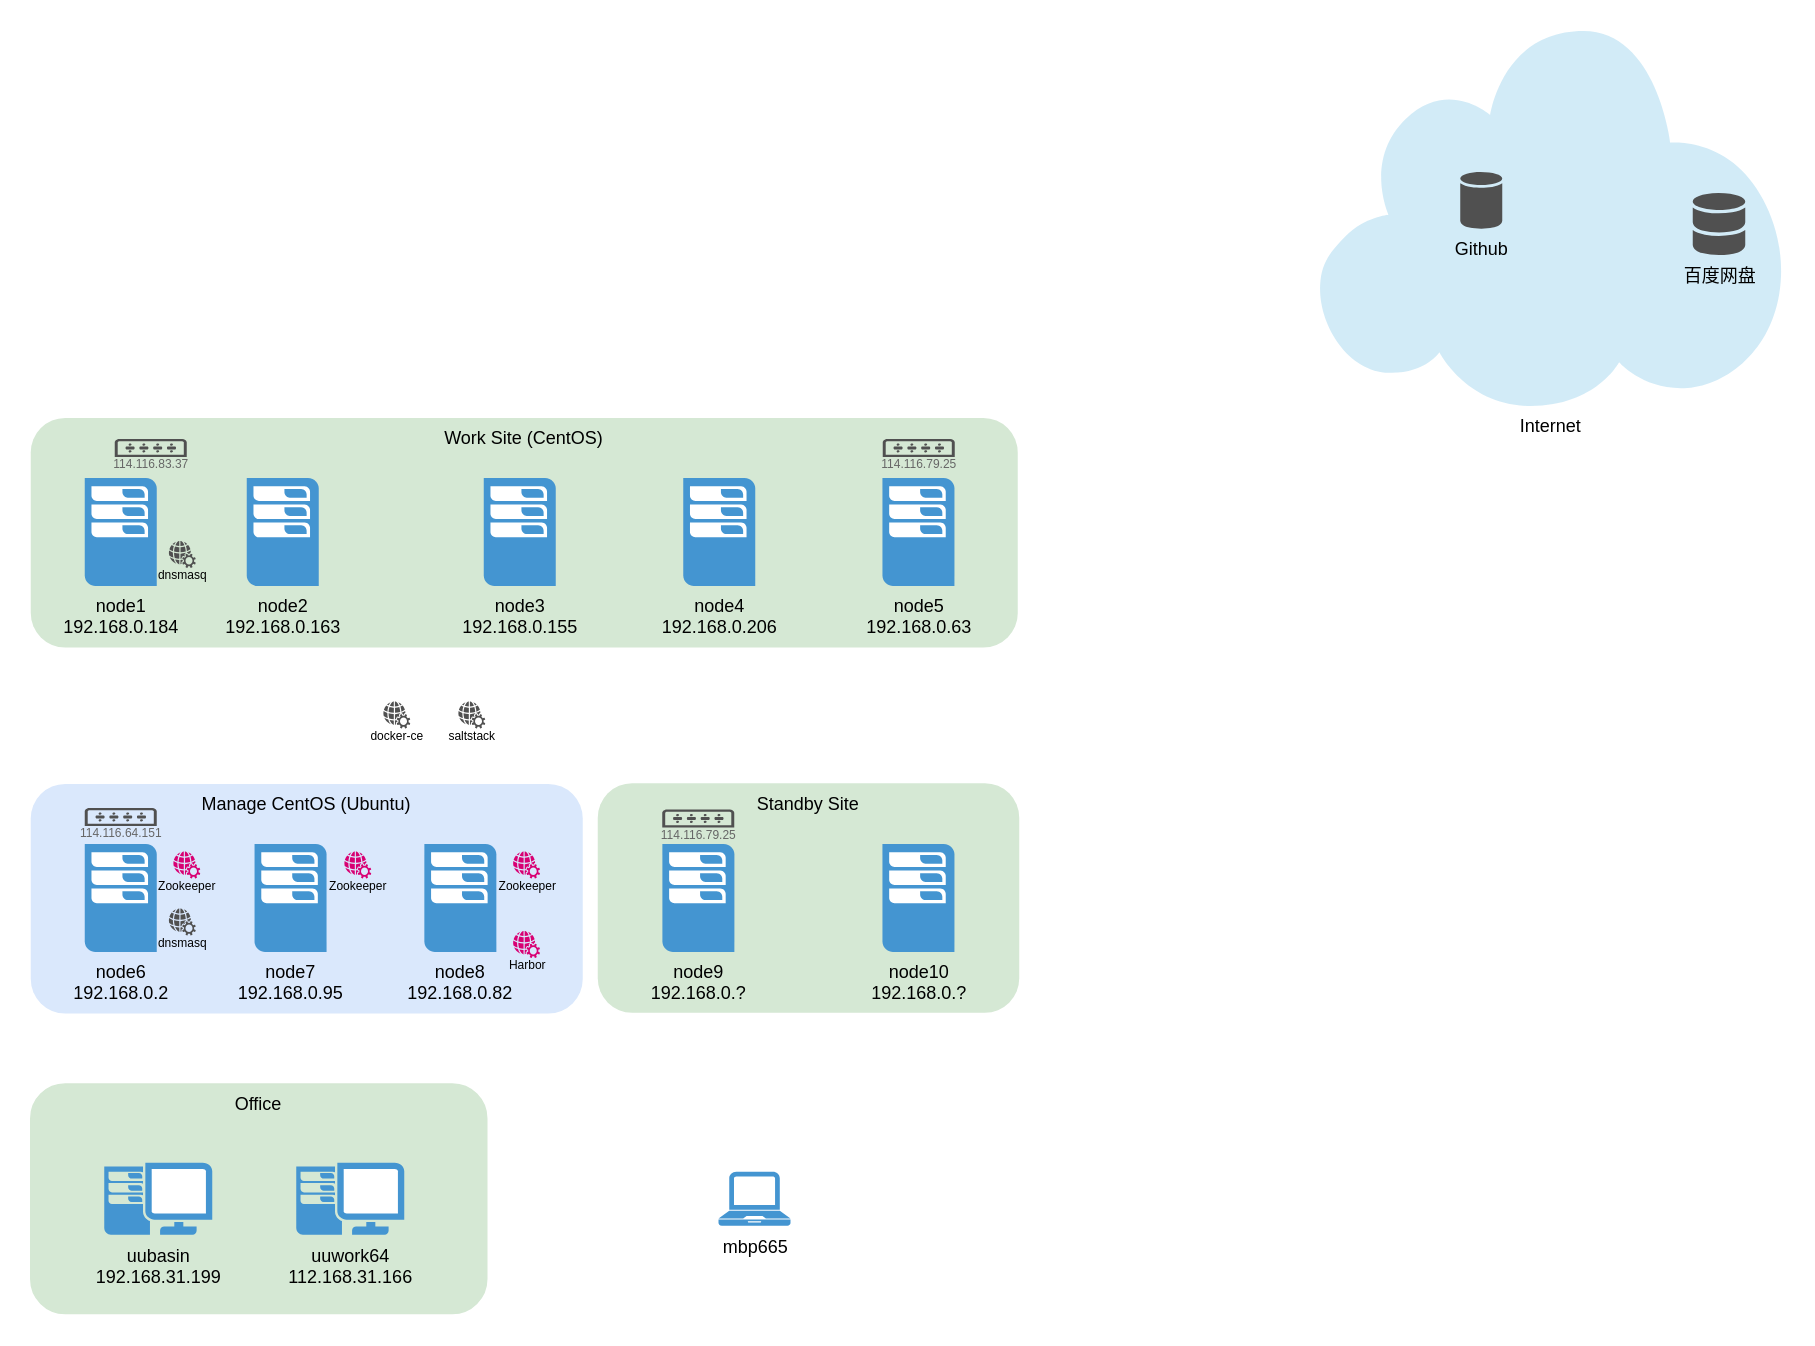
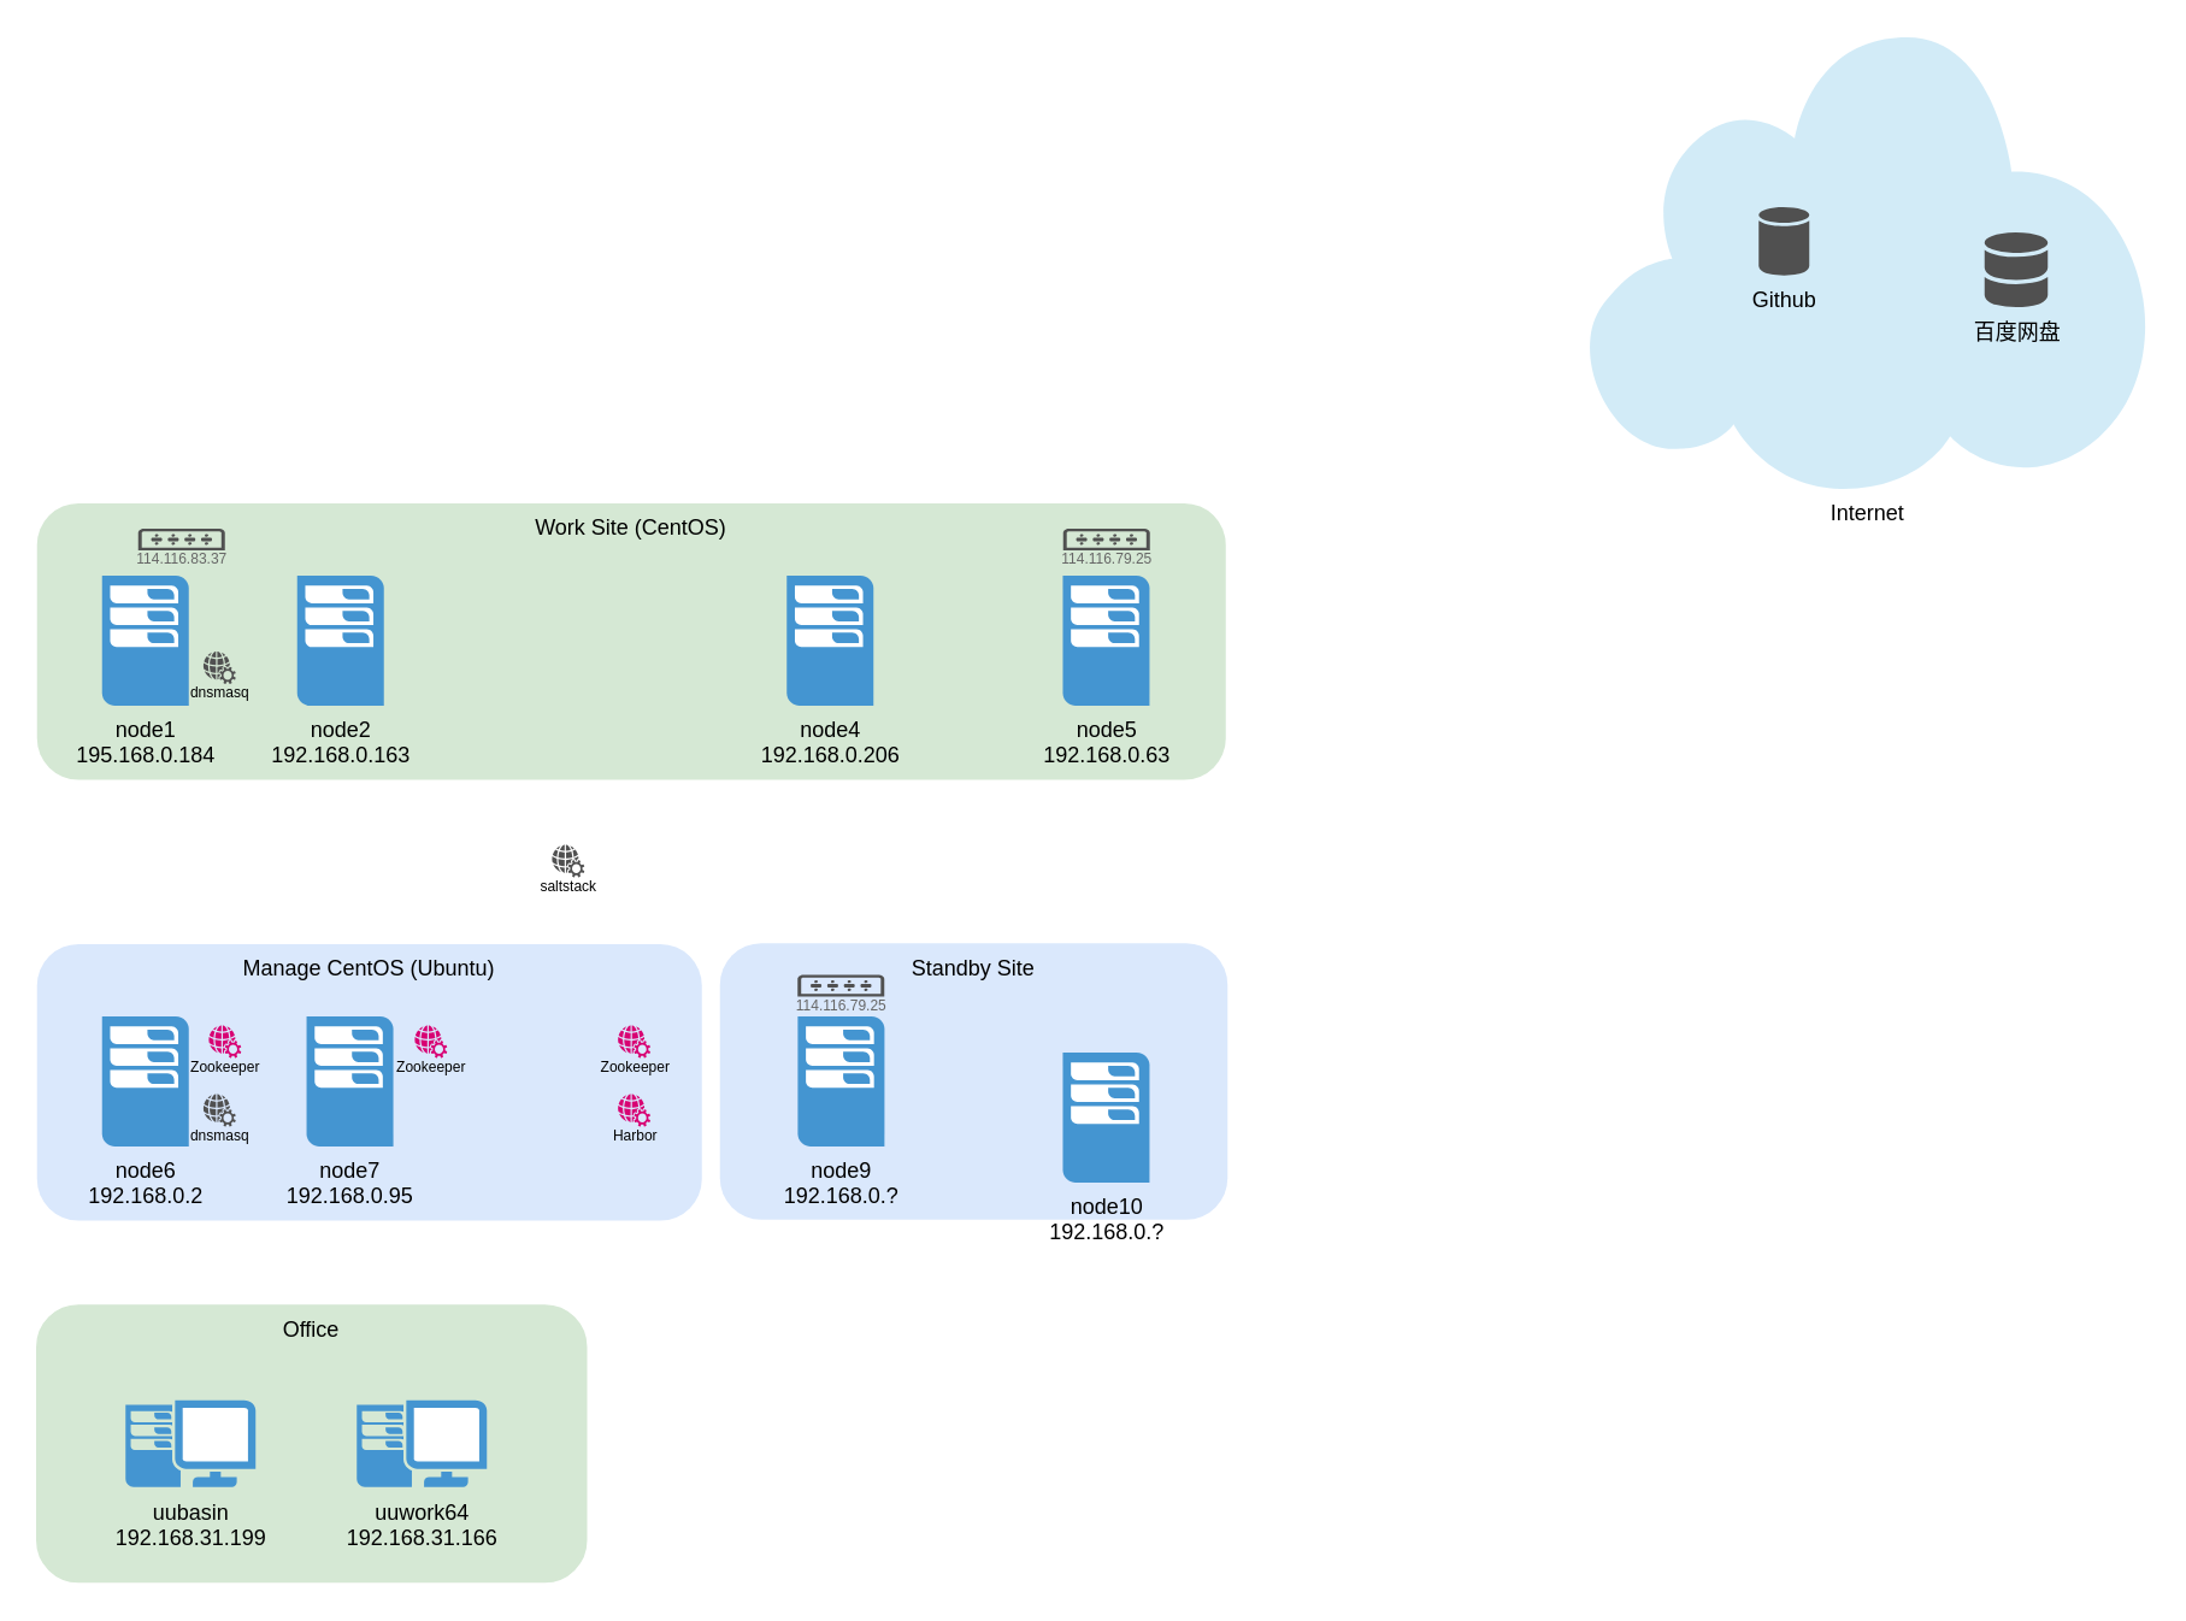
- <mxCell id="21" value="百度网盘" style="shadow=0;dashed=0;html=1;strokeColor=none;fillColor=#505050;labelPosition=center;verticalLabelPosition=bottom;verticalAlign=top;outlineConnect=0;align=center;shape=mxgraph.office.databases.database_mini_2;" vertex="1" parent="1"><mxGeometry x="1128" y="128" width="35" height="42" as="geometry" /></mxCell>
+ <mxCell id="21" value="百度网盘" style="shadow=0;dashed=0;html=1;strokeColor=none;fillColor=#505050;labelPosition=center;verticalLabelPosition=bottom;verticalAlign=top;outlineConnect=0;align=center;shape=mxgraph.office.databases.database_mini_2;" vertex="1" parent="1"><mxGeometry x="1098" y="128" width="35" height="42" as="geometry" /></mxCell>
- <mxCell id="8" value="node3&lt;br&gt;192.168.0.155&lt;br&gt;" style="pointerEvents=1;shadow=0;dashed=0;html=1;strokeColor=none;fillColor=#4495D1;labelPosition=center;verticalLabelPosition=bottom;verticalAlign=top;align=center;outlineConnect=0;shape=mxgraph.veeam.2d.esx_esxi;" vertex="1" parent="1"><mxGeometry x="322" y="318" width="48" height="72" as="geometry" /></mxCell>
- <mxCell id="9" value="node4&lt;br&gt;192.168.0.206&lt;br&gt;" style="pointerEvents=1;shadow=0;dashed=0;html=1;strokeColor=none;fillColor=#4495D1;labelPosition=center;verticalLabelPosition=bottom;verticalAlign=top;align=center;outlineConnect=0;shape=mxgraph.veeam.2d.esx_esxi;" vertex="1" parent="1"><mxGeometry x="455" y="318" width="48" height="72" as="geometry" /></mxCell>
+ <mxCell id="9" value="node4&lt;br&gt;192.168.0.206&lt;br&gt;" style="pointerEvents=1;shadow=0;dashed=0;html=1;strokeColor=none;fillColor=#4495D1;labelPosition=center;verticalLabelPosition=bottom;verticalAlign=top;align=center;outlineConnect=0;shape=mxgraph.veeam.2d.esx_esxi;" vertex="1" parent="1"><mxGeometry x="435" y="318" width="48" height="72" as="geometry" /></mxCell>
- <mxCell id="6" value="node1&lt;br&gt;192.168.0.184&lt;br&gt;" style="pointerEvents=1;shadow=0;dashed=0;html=1;strokeColor=none;fillColor=#4495D1;labelPosition=center;verticalLabelPosition=bottom;verticalAlign=top;align=center;outlineConnect=0;shape=mxgraph.veeam.2d.esx_esxi;" vertex="1" parent="1"><mxGeometry x="56" y="318" width="48" height="72" as="geometry" /></mxCell>
+ <mxCell id="6" value="node1&lt;br&gt;195.168.0.184&lt;br&gt;" style="pointerEvents=1;shadow=0;dashed=0;html=1;strokeColor=none;fillColor=#4495D1;labelPosition=center;verticalLabelPosition=bottom;verticalAlign=top;align=center;outlineConnect=0;shape=mxgraph.veeam.2d.esx_esxi;" vertex="1" parent="1"><mxGeometry x="56" y="318" width="48" height="72" as="geometry" /></mxCell>
- <mxCell id="22" value="docker-ce" style="pointerEvents=1;shadow=0;dashed=0;html=1;strokeColor=none;fillColor=#505050;labelPosition=center;verticalLabelPosition=bottom;verticalAlign=top;outlineConnect=0;align=center;shape=mxgraph.office.concepts.web_services;rounded=1;glass=0;comic=0;fontSize=8;spacingTop=-6;" vertex="1" parent="1"><mxGeometry x="255" y="467" width="18" height="18" as="geometry" /></mxCell>
- <mxCell id="32" value="114.116.64.151" style="pointerEvents=1;shadow=0;dashed=0;html=1;strokeColor=none;fillColor=#505050;labelPosition=center;verticalLabelPosition=bottom;verticalAlign=top;outlineConnect=0;align=center;shape=mxgraph.office.devices.switch;rounded=1;glass=0;comic=0;fontSize=8;fontColor=#666666;spacingTop=-6;" vertex="1" parent="1"><mxGeometry x="56" y="538" width="48" height="12" as="geometry" /></mxCell>
- <mxCell id="13" value="node8&lt;br&gt;192.168.0.82&lt;br&gt;" style="pointerEvents=1;shadow=0;dashed=0;html=1;strokeColor=none;fillColor=#4495D1;labelPosition=center;verticalLabelPosition=bottom;verticalAlign=top;align=center;outlineConnect=0;shape=mxgraph.veeam.2d.esx_esxi;" vertex="1" parent="1"><mxGeometry x="282.4" y="562" width="48" height="72" as="geometry" /></mxCell>
- <mxCell id="3" value="Standby Site" style="whiteSpace=wrap;html=1;fillColor=#d5e8d4;fontSize=12;strokeColor=none;verticalAlign=top;rounded=1;" vertex="1" parent="1"><mxGeometry x="398" y="521.5" width="281" height="153" as="geometry" /></mxCell>
+ <mxCell id="3" value="Standby Site" style="whiteSpace=wrap;html=1;fillColor=#dae8fc;fontSize=12;strokeColor=none;verticalAlign=top;rounded=1;" vertex="1" parent="1"><mxGeometry x="398" y="521.5" width="281" height="153" as="geometry" /></mxCell>
- <mxCell id="15" value="node10&lt;br&gt;192.168.0.?&lt;br&gt;" style="pointerEvents=1;shadow=0;dashed=0;html=1;strokeColor=none;fillColor=#4495D1;labelPosition=center;verticalLabelPosition=bottom;verticalAlign=top;align=center;outlineConnect=0;shape=mxgraph.veeam.2d.esx_esxi;" vertex="1" parent="1"><mxGeometry x="587.8" y="562" width="48" height="72" as="geometry" /></mxCell>
+ <mxCell id="15" value="node10&lt;br&gt;192.168.0.?&lt;br&gt;" style="pointerEvents=1;shadow=0;dashed=0;html=1;strokeColor=none;fillColor=#4495D1;labelPosition=center;verticalLabelPosition=bottom;verticalAlign=top;align=center;outlineConnect=0;shape=mxgraph.veeam.2d.esx_esxi;" vertex="1" parent="1"><mxGeometry x="587.8" y="582" width="48" height="72" as="geometry" /></mxCell>
- <mxCell id="25" value="Harbor&lt;br style=&quot;font-size: 8px;&quot;&gt;&lt;br style=&quot;font-size: 8px;&quot;&gt;" style="pointerEvents=1;shadow=0;dashed=0;html=1;strokeColor=none;fillColor=#d80073;labelPosition=center;verticalLabelPosition=bottom;verticalAlign=top;outlineConnect=0;align=center;shape=mxgraph.office.concepts.web_services;rounded=1;glass=0;comic=0;fontColor=#000000;fontSize=8;spacingTop=-6;" vertex="1" parent="1"><mxGeometry x="341.5" y="620" width="18" height="18" as="geometry" /></mxCell>
+ <mxCell id="25" value="Harbor&lt;br style=&quot;font-size: 8px;&quot;&gt;&lt;br style=&quot;font-size: 8px;&quot;&gt;" style="pointerEvents=1;shadow=0;dashed=0;html=1;strokeColor=none;fillColor=#d80073;labelPosition=center;verticalLabelPosition=bottom;verticalAlign=top;outlineConnect=0;align=center;shape=mxgraph.office.concepts.web_services;rounded=1;glass=0;comic=0;fontColor=#000000;fontSize=8;spacingTop=-6;" vertex="1" parent="1"><mxGeometry x="341.5" y="605" width="18" height="18" as="geometry" /></mxCell>
- <mxCell id="18" value="mbp665" style="pointerEvents=1;shadow=0;dashed=0;html=1;strokeColor=none;fillColor=#4495D1;labelPosition=center;verticalLabelPosition=bottom;verticalAlign=top;align=center;outlineConnect=0;shape=mxgraph.veeam.laptop;" vertex="1" parent="1"><mxGeometry x="478.5" y="780.5" width="48" height="36" as="geometry" /></mxCell>
- <mxCell id="17" value="uuwork64&lt;br&gt;112.168.31.166&lt;br&gt;" style="pointerEvents=1;shadow=0;dashed=0;html=1;strokeColor=none;fillColor=#4495D1;labelPosition=center;verticalLabelPosition=bottom;verticalAlign=top;align=center;outlineConnect=0;shape=mxgraph.veeam.2d.workstation;" vertex="1" parent="1"><mxGeometry x="197" y="774.5" width="72" height="48" as="geometry" /></mxCell>
+ <mxCell id="17" value="uuwork64&lt;br&gt;192.168.31.166&lt;br&gt;" style="pointerEvents=1;shadow=0;dashed=0;html=1;strokeColor=none;fillColor=#4495D1;labelPosition=center;verticalLabelPosition=bottom;verticalAlign=top;align=center;outlineConnect=0;shape=mxgraph.veeam.2d.workstation;" vertex="1" parent="1"><mxGeometry x="197" y="774.5" width="72" height="48" as="geometry" /></mxCell>
